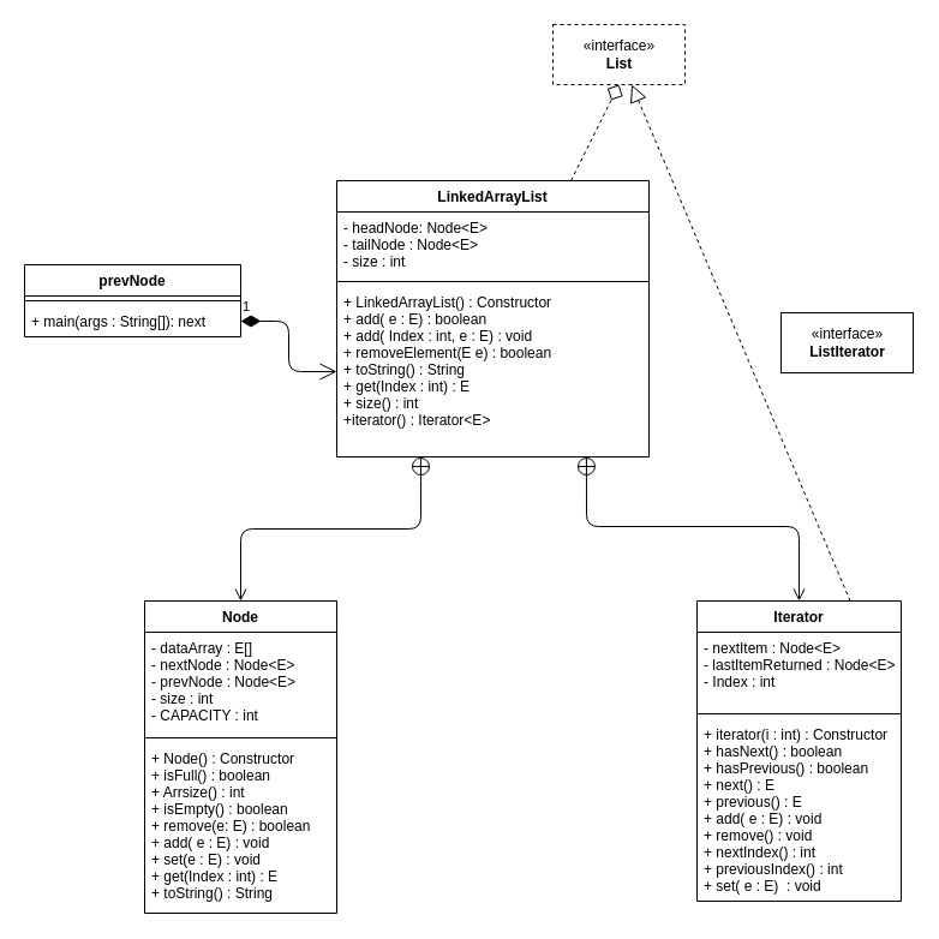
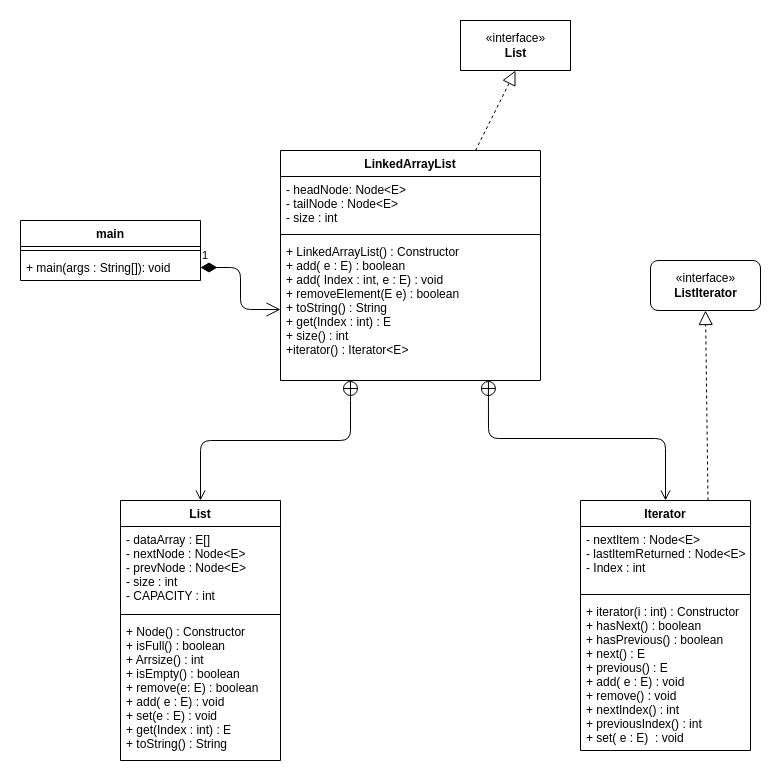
- <mxCell id="2" value="«interface»&lt;br&gt;&lt;b&gt;List&lt;/b&gt;" style="html=1;dashed=1;" vertex="1" parent="1"><mxGeometry x="460" y="20" width="110" height="50" as="geometry" /></mxCell>
+ <mxCell id="2" value="«interface»&lt;br&gt;&lt;b&gt;List&lt;/b&gt;" style="html=1;" vertex="1" parent="1"><mxGeometry x="460" y="20" width="110" height="50" as="geometry" /></mxCell>
- <mxCell id="3" value="" style="endArrow=diamond;dashed=1;endFill=0;endSize=12;html=1;entryX=0.5;entryY=1;entryDx=0;entryDy=0;exitX=0.75;exitY=0;exitDx=0;exitDy=0;" edge="1" parent="1" source="4" target="2"><mxGeometry width="160" relative="1" as="geometry"><mxPoint x="450" y="130" as="sourcePoint" /><mxPoint x="610" y="130" as="targetPoint" /></mxGeometry></mxCell>
+ <mxCell id="3" value="" style="endArrow=block;dashed=1;endFill=0;endSize=12;html=1;entryX=0.5;entryY=1;entryDx=0;entryDy=0;exitX=0.75;exitY=0;exitDx=0;exitDy=0;" edge="1" parent="1" source="4" target="2"><mxGeometry width="160" relative="1" as="geometry"><mxPoint x="450" y="130" as="sourcePoint" /><mxPoint x="610" y="130" as="targetPoint" /></mxGeometry></mxCell>
- <mxCell id="21" value="prevNode" style="swimlane;fontStyle=1;align=center;verticalAlign=top;childLayout=stackLayout;horizontal=1;startSize=26;horizontalStack=0;resizeParent=1;resizeParentMax=0;resizeLast=0;collapsible=1;marginBottom=0;" vertex="1" parent="1"><mxGeometry x="20" y="220" width="180" height="60" as="geometry" /></mxCell>
+ <mxCell id="21" value="main" style="swimlane;fontStyle=1;align=center;verticalAlign=top;childLayout=stackLayout;horizontal=1;startSize=26;horizontalStack=0;resizeParent=1;resizeParentMax=0;resizeLast=0;collapsible=1;marginBottom=0;" vertex="1" parent="1"><mxGeometry x="20" y="220" width="180" height="60" as="geometry" /></mxCell>
- <mxCell id="23" value="+ main(args : String[]): next" style="text;strokeColor=none;fillColor=none;align=left;verticalAlign=top;spacingLeft=4;spacingRight=4;overflow=hidden;rotatable=0;points=[[0,0.5],[1,0.5]];portConstraint=eastwest;" vertex="1" parent="21"><mxGeometry y="34" width="180" height="26" as="geometry" /></mxCell>
+ <mxCell id="23" value="+ main(args : String[]): void" style="text;strokeColor=none;fillColor=none;align=left;verticalAlign=top;spacingLeft=4;spacingRight=4;overflow=hidden;rotatable=0;points=[[0,0.5],[1,0.5]];portConstraint=eastwest;" vertex="1" parent="21"><mxGeometry y="34" width="180" height="26" as="geometry" /></mxCell>
- <mxCell id="18" value="«interface»&lt;br&gt;&lt;b&gt;ListIterator&lt;/b&gt;" style="html=1;" vertex="1" parent="1"><mxGeometry x="650" y="260" width="110" height="50" as="geometry" /></mxCell>
+ <mxCell id="18" value="«interface»&lt;br&gt;&lt;b&gt;ListIterator&lt;/b&gt;" style="html=1;rounded=1;" vertex="1" parent="1"><mxGeometry x="650" y="260" width="110" height="50" as="geometry" /></mxCell>
- <mxCell id="19" value="" style="endArrow=block;dashed=1;endFill=0;endSize=12;html=1;exitX=0.75;exitY=0;exitDx=0;exitDy=0;" edge="1" parent="1" source="12" target="2"><mxGeometry width="160" relative="1" as="geometry"><mxPoint x="620" y="390" as="sourcePoint" /><mxPoint x="780" y="390" as="targetPoint" /></mxGeometry></mxCell>
+ <mxCell id="19" value="" style="endArrow=block;dashed=1;endFill=0;endSize=12;html=1;entryX=0.5;entryY=1;entryDx=0;entryDy=0;exitX=0.75;exitY=0;exitDx=0;exitDy=0;" edge="1" parent="1" source="12" target="18"><mxGeometry width="160" relative="1" as="geometry"><mxPoint x="620" y="390" as="sourcePoint" /><mxPoint x="780" y="390" as="targetPoint" /></mxGeometry></mxCell>
- <mxCell id="8" value="Node" style="swimlane;fontStyle=1;align=center;verticalAlign=top;childLayout=stackLayout;horizontal=1;startSize=26;horizontalStack=0;resizeParent=1;resizeParentMax=0;resizeLast=0;collapsible=1;marginBottom=0;" vertex="1" parent="1"><mxGeometry x="120" y="500" width="160" height="260" as="geometry" /></mxCell>
+ <mxCell id="8" value="List" style="swimlane;fontStyle=1;align=center;verticalAlign=top;childLayout=stackLayout;horizontal=1;startSize=26;horizontalStack=0;resizeParent=1;resizeParentMax=0;resizeLast=0;collapsible=1;marginBottom=0;" vertex="1" parent="1"><mxGeometry x="120" y="500" width="160" height="260" as="geometry" /></mxCell>
